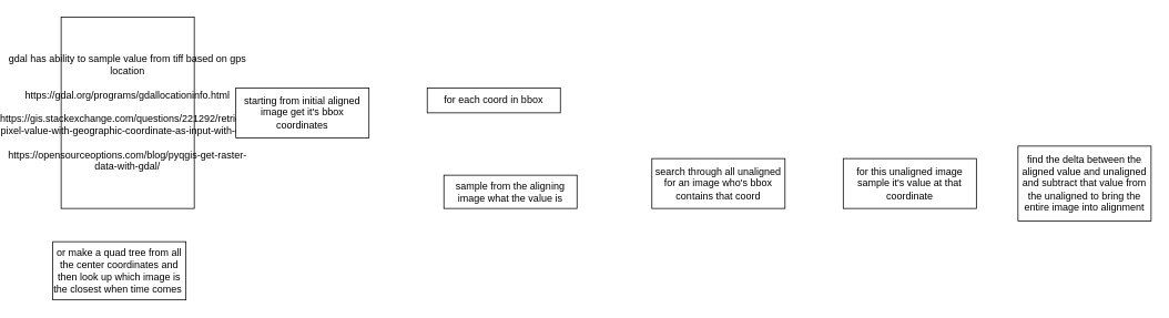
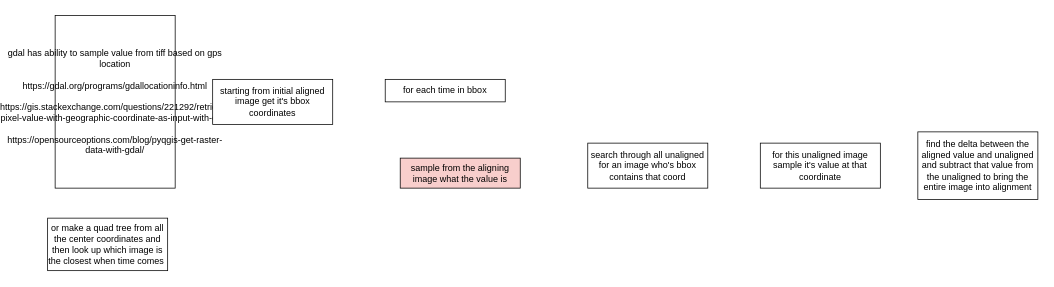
- <mxCell id="5" value="for each coord in bbox" style="rounded=0;whiteSpace=wrap;html=1;resizeHeight=1;fixedWidth=1;autosize=1;" vertex="1" parent="1"><mxGeometry x="470" y="105" width="160" height="30" as="geometry" /></mxCell>
+ <mxCell id="5" value="for each time in bbox" style="rounded=0;whiteSpace=wrap;html=1;resizeHeight=1;fixedWidth=1;autosize=1;" vertex="1" parent="1"><mxGeometry x="470" y="105" width="160" height="30" as="geometry" /></mxCell>
- <mxCell id="6" value="sample from the aligning image what the value is" style="rounded=0;whiteSpace=wrap;html=1;resizeHeight=1;fixedWidth=1;autosize=1;" vertex="1" parent="1"><mxGeometry x="490" y="210" width="160" height="40" as="geometry" /></mxCell>
+ <mxCell id="6" value="sample from the aligning image what the value is" style="rounded=0;whiteSpace=wrap;html=1;resizeHeight=1;fixedWidth=1;autosize=1;fillColor=#f8cecc;" vertex="1" parent="1"><mxGeometry x="490" y="210" width="160" height="40" as="geometry" /></mxCell>
